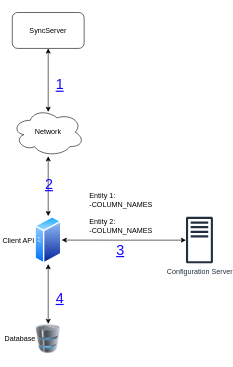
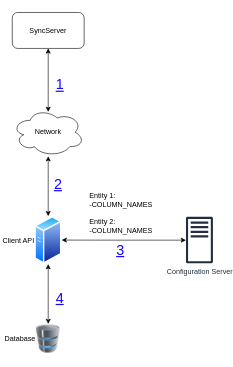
- <mxCell id="14" value="&lt;font style=&quot;font-size: 24px&quot;&gt;&lt;u&gt;2&lt;/u&gt;&lt;/font&gt;" style="text;html=1;resizable=0;points=[];autosize=1;align=left;verticalAlign=top;spacingTop=-4;fontColor=#1605FF;" vertex="1" parent="1"><mxGeometry x="72.5" y="290" width="30" height="20" as="geometry" /></mxCell>
+ <mxCell id="14" value="&lt;font style=&quot;font-size: 24px&quot;&gt;&lt;u&gt;2&lt;/u&gt;&lt;/font&gt;" style="text;html=1;resizable=0;points=[];autosize=1;align=left;verticalAlign=top;spacingTop=-4;fontColor=#1605FF;" vertex="1" parent="1"><mxGeometry x="87.5" y="290" width="30" height="20" as="geometry" /></mxCell>
